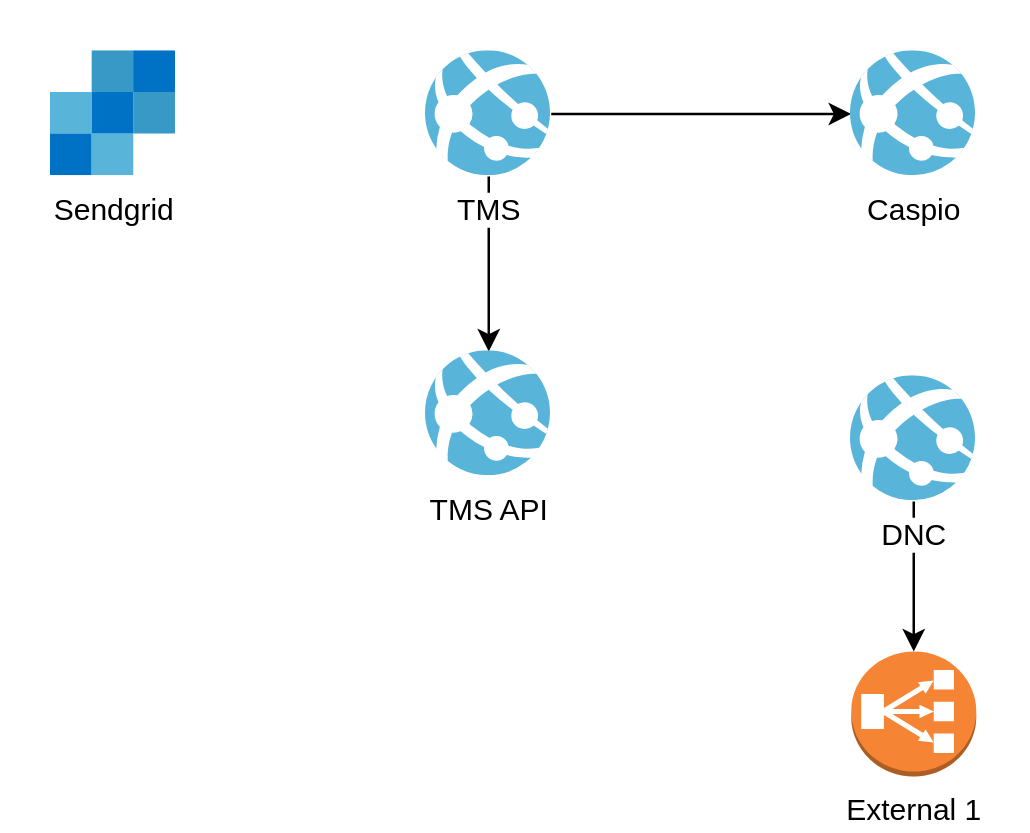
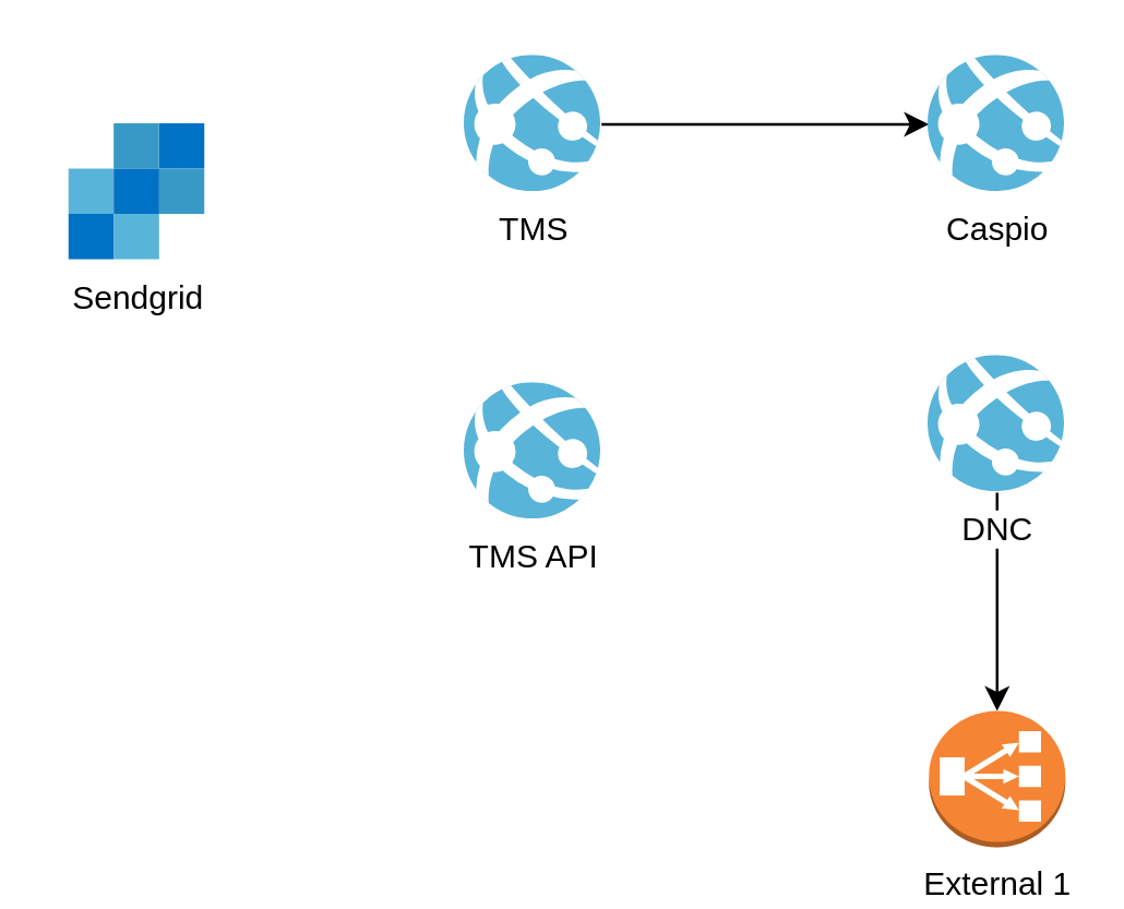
- <mxCell id="9" value="Sendgrid" style="sketch=0;aspect=fixed;html=1;points=[];align=center;image;fontSize=12;image=img/lib/mscae/SendGrid_Accounts.svg;" vertex="1" parent="1"><mxGeometry x="20" y="20" width="50" height="50" as="geometry" /></mxCell>
+ <mxCell id="9" value="Sendgrid" style="sketch=0;aspect=fixed;html=1;points=[];align=center;image;fontSize=12;image=img/lib/mscae/SendGrid_Accounts.svg;" vertex="1" parent="1"><mxGeometry x="25" y="45" width="50" height="50" as="geometry" /></mxCell>
- <mxCell id="3" style="edgeStyle=orthogonalEdgeStyle;rounded=0;orthogonalLoop=1;jettySize=auto;html=1;" edge="1" parent="1" source="4" target="10"><mxGeometry relative="1" as="geometry" /></mxCell>
- <mxCell id="7" value="DNC" style="sketch=0;aspect=fixed;html=1;points=[];align=center;image;fontSize=12;image=img/lib/mscae/App_Services.svg;" vertex="1" parent="1"><mxGeometry x="340" y="150" width="50" height="50" as="geometry" /></mxCell>
+ <mxCell id="7" value="DNC" style="sketch=0;aspect=fixed;html=1;points=[];align=center;image;fontSize=12;image=img/lib/mscae/App_Services.svg;" vertex="1" parent="1"><mxGeometry x="340" y="130" width="50" height="50" as="geometry" /></mxCell>
